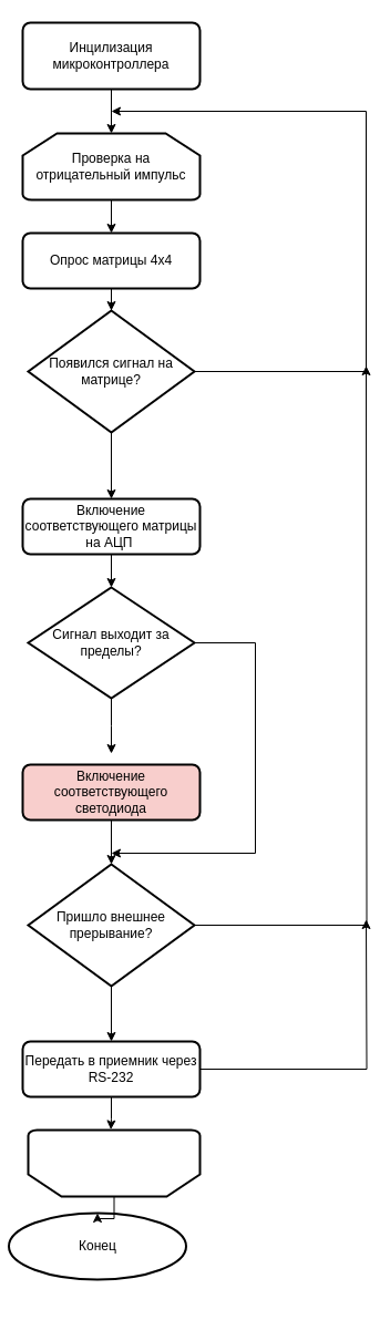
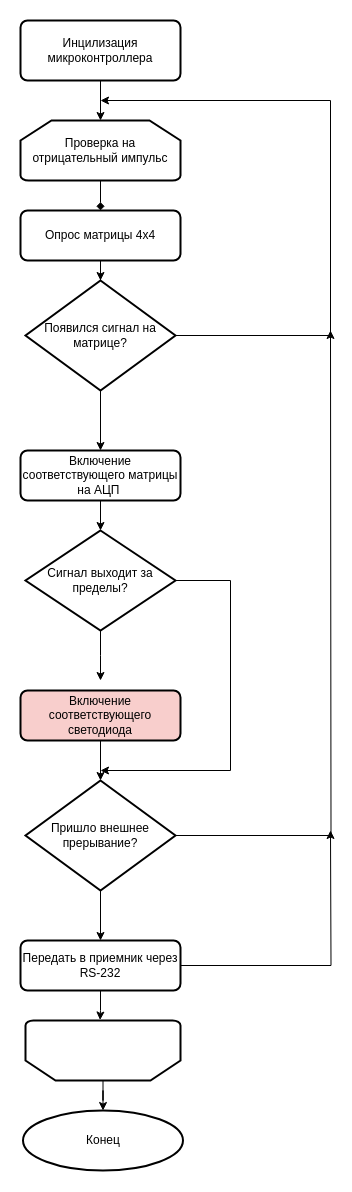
- <mxCell id="5" style="edgeStyle=orthogonalEdgeStyle;rounded=0;orthogonalLoop=1;jettySize=auto;html=1;entryX=0.5;entryY=0;entryDx=0;entryDy=0;" edge="1" parent="1" source="6" target="8"><mxGeometry relative="1" as="geometry" /></mxCell>
+ <mxCell id="5" style="edgeStyle=orthogonalEdgeStyle;rounded=0;orthogonalLoop=1;jettySize=auto;html=1;entryX=0.5;entryY=0;entryDx=0;entryDy=0;endArrow=diamond;" edge="1" parent="1" source="6" target="8"><mxGeometry relative="1" as="geometry" /></mxCell>
- <mxCell id="2" value="Конец" style="strokeWidth=2;html=1;shape=mxgraph.flowchart.start_1;whiteSpace=wrap;" vertex="1" parent="1"><mxGeometry x="7.5" y="1095" width="160" height="60" as="geometry" /></mxCell>
+ <mxCell id="2" value="Конец" style="strokeWidth=2;html=1;shape=mxgraph.flowchart.start_1;whiteSpace=wrap;" vertex="1" parent="1"><mxGeometry x="22.5" y="1110" width="160" height="60" as="geometry" /></mxCell>
